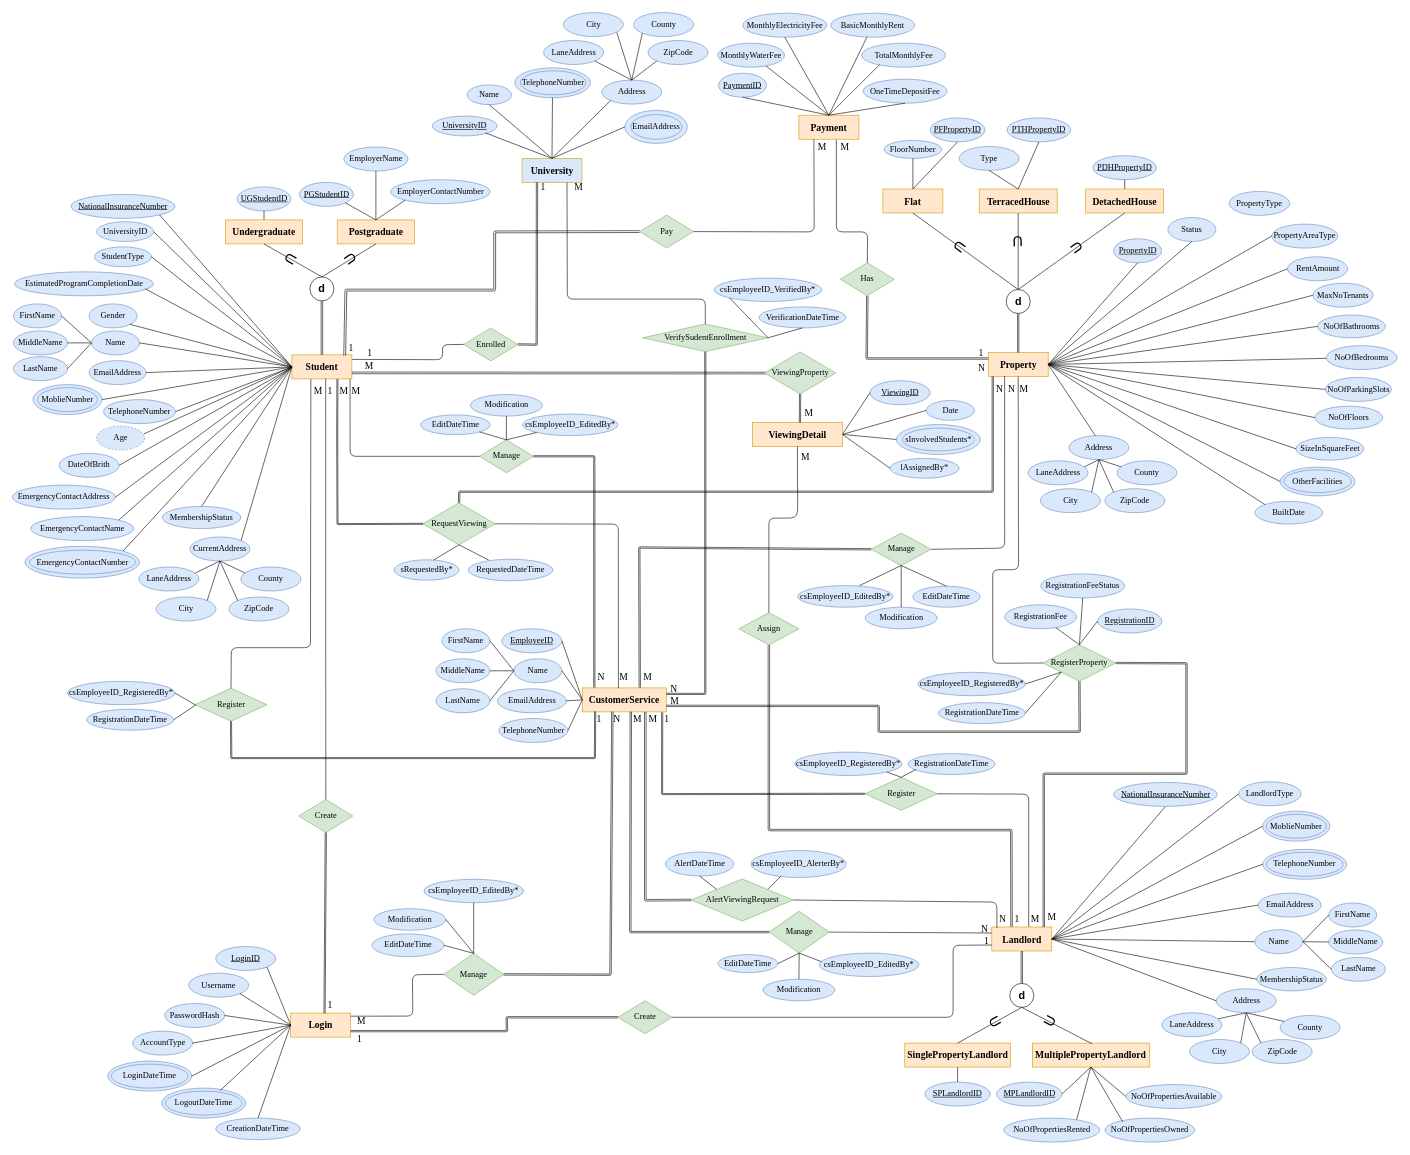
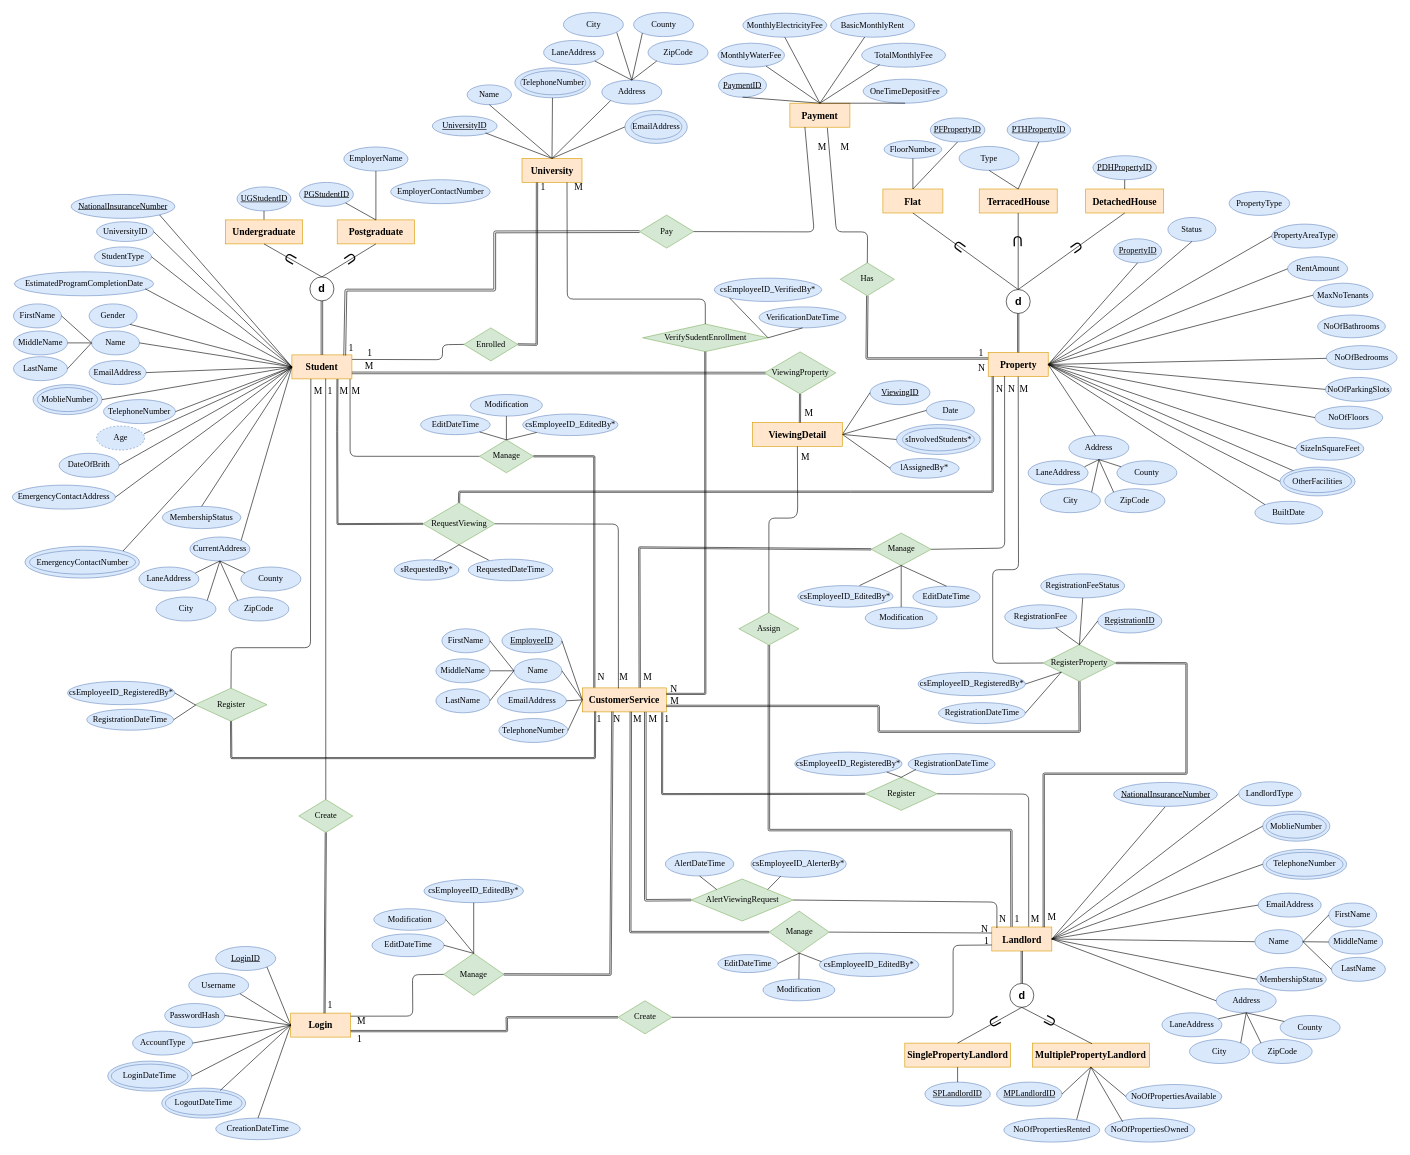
- <mxCell id="217" value="Payment" style="rounded=0;whiteSpace=wrap;html=1;fontFamily=Times New Roman;fontSize=16;fillColor=#ffe6cc;strokeColor=#d79b00;fontStyle=1" parent="1" vertex="1"><mxGeometry x="1331" y="191.5" width="100" height="40" as="geometry" /></mxCell>
+ <mxCell id="217" value="Payment" style="rounded=0;whiteSpace=wrap;html=1;fontFamily=Times New Roman;fontSize=16;fillColor=#ffe6cc;strokeColor=#d79b00;fontStyle=1" parent="1" vertex="1"><mxGeometry x="1316" y="171.5" width="100" height="40" as="geometry" /></mxCell>
- <mxCell id="274" value="University" style="rounded=0;whiteSpace=wrap;html=1;fontFamily=Times New Roman;fontSize=16;fillColor=#dae8fc;strokeColor=#d79b00;fontStyle=1;" parent="1" vertex="1"><mxGeometry x="869.5" y="263.5" width="100" height="40" as="geometry" /></mxCell>
+ <mxCell id="274" value="University" style="rounded=0;whiteSpace=wrap;html=1;fontFamily=Times New Roman;fontSize=16;fillColor=#ffe6cc;strokeColor=#d79b00;fontStyle=1" parent="1" vertex="1"><mxGeometry x="869.5" y="263.5" width="100" height="40" as="geometry" /></mxCell>
- <mxCell id="249" value="" style="endArrow=none;html=1;exitX=0.5;exitY=0;exitDx=0;exitDy=0;entryX=0;entryY=1;entryDx=0;entryDy=0;" parent="1" source="240" target="248" edge="1"><mxGeometry width="50" height="50" relative="1" as="geometry"><mxPoint x="557" y="339" as="sourcePoint" /><mxPoint x="607" y="289" as="targetPoint" /></mxGeometry></mxCell>
- <mxCell id="346" value="" style="endArrow=none;html=1;exitX=1;exitY=0.5;exitDx=0;exitDy=0;entryX=0;entryY=0.5;entryDx=0;entryDy=0;" parent="1" source="37" target="233" edge="1"><mxGeometry width="50" height="50" relative="1" as="geometry"><mxPoint x="1937" y="665" as="sourcePoint" /><mxPoint x="1987" y="615" as="targetPoint" /></mxGeometry></mxCell>
+ <mxCell id="346" value="" style="endArrow=none;html=1;exitX=1;exitY=0.5;exitDx=0;exitDy=0;" parent="1" source="37" target="387" edge="1"><mxGeometry width="50" height="50" relative="1" as="geometry"><mxPoint x="1937" y="665" as="sourcePoint" /><mxPoint x="1987" y="615" as="targetPoint" /></mxGeometry></mxCell>
- <mxCell id="300" value="" style="endArrow=none;html=1;exitX=1;exitY=0;exitDx=0;exitDy=0;entryX=0;entryY=0.5;entryDx=0;entryDy=0;" parent="1" source="297" target="2" edge="1"><mxGeometry width="50" height="50" relative="1" as="geometry"><mxPoint x="427" y="749" as="sourcePoint" /><mxPoint x="477" y="639" as="targetPoint" /></mxGeometry></mxCell>
- <mxCell id="297" value="EmergencyContactName" style="ellipse;whiteSpace=wrap;html=1;fontFamily=Times New Roman;fontSize=14;fillColor=#dae8fc;strokeColor=#6c8ebf;" parent="1" vertex="1"><mxGeometry x="50.5" y="860.5" width="172" height="40" as="geometry" /></mxCell>
